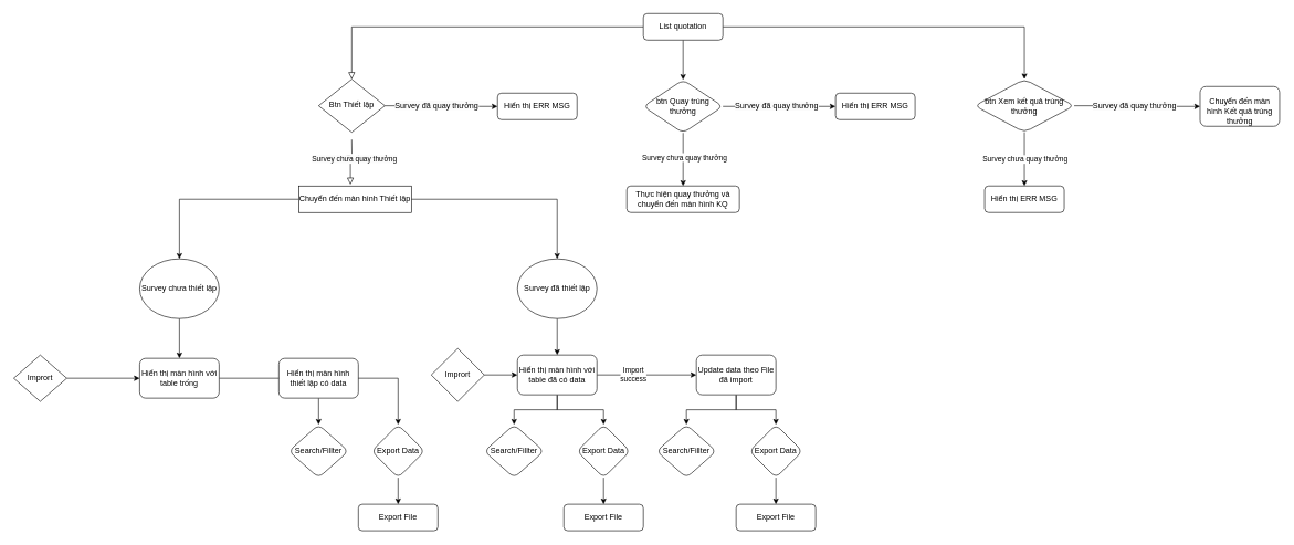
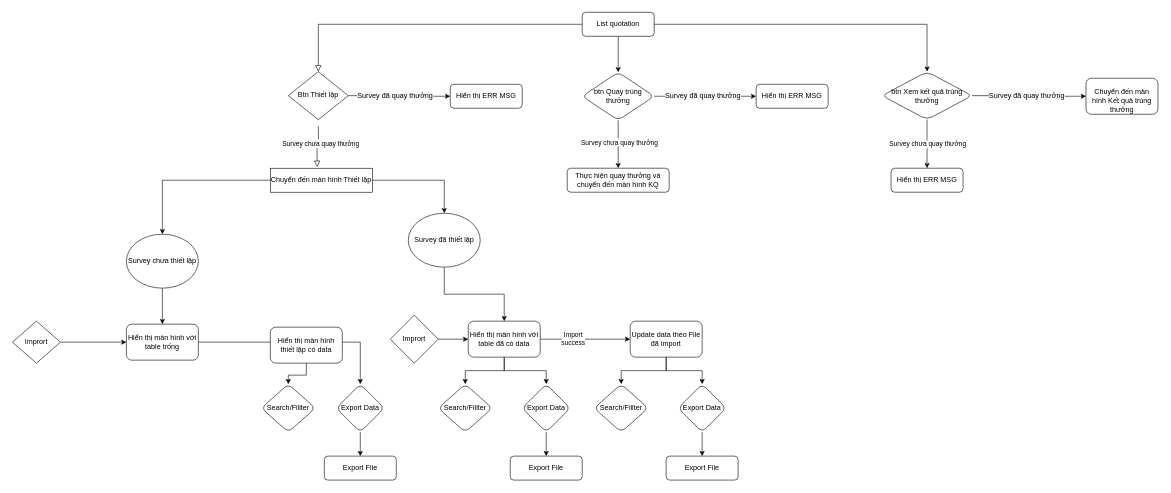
- <mxCell id="35" value="Survey đã thiết lập" style="ellipse;whiteSpace=wrap;html=1;" vertex="1" parent="1"><mxGeometry x="780" y="390" width="120" height="90" as="geometry" /></mxCell>
+ <mxCell id="35" value="Survey đã thiết lập" style="ellipse;whiteSpace=wrap;html=1;" vertex="1" parent="1"><mxGeometry x="680" y="355" width="120" height="90" as="geometry" /></mxCell>
- <mxCell id="48" value="Hiển thị màn hình thiết lập có data" style="whiteSpace=wrap;html=1;rounded=1;" vertex="1" parent="1"><mxGeometry x="420" y="540" width="120" height="60" as="geometry" /></mxCell>
+ <mxCell id="48" value="Hiển thị màn hình thiết lập có data" style="whiteSpace=wrap;html=1;rounded=1;" vertex="1" parent="1"><mxGeometry x="450" y="545" width="120" height="60" as="geometry" /></mxCell>
